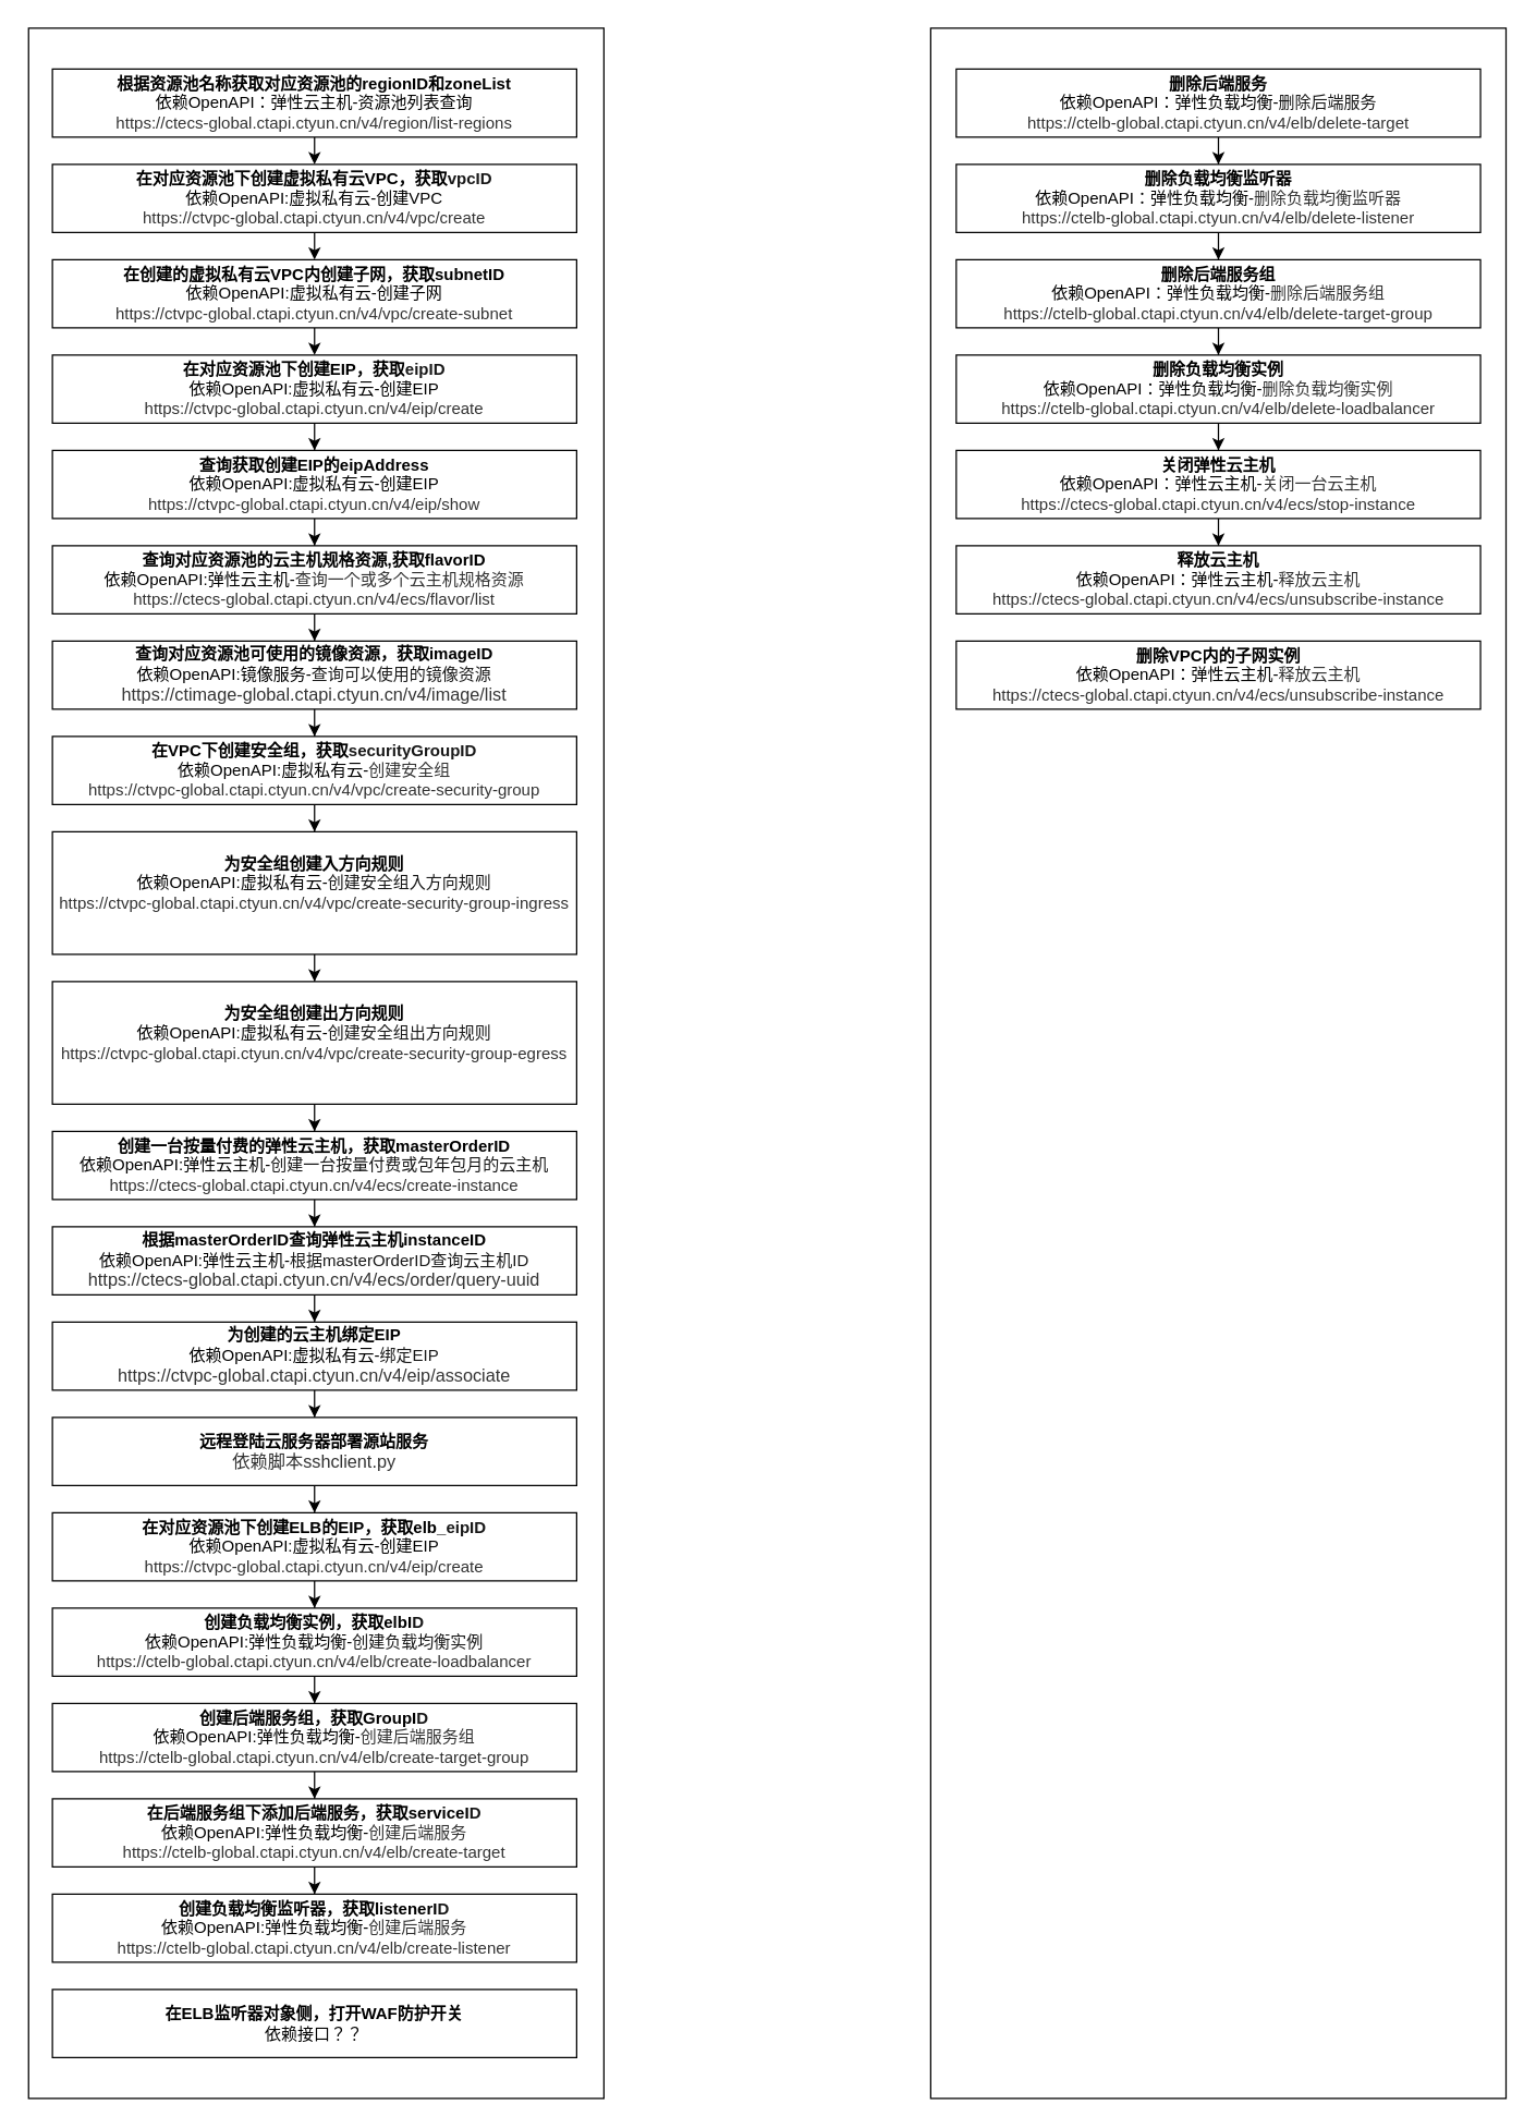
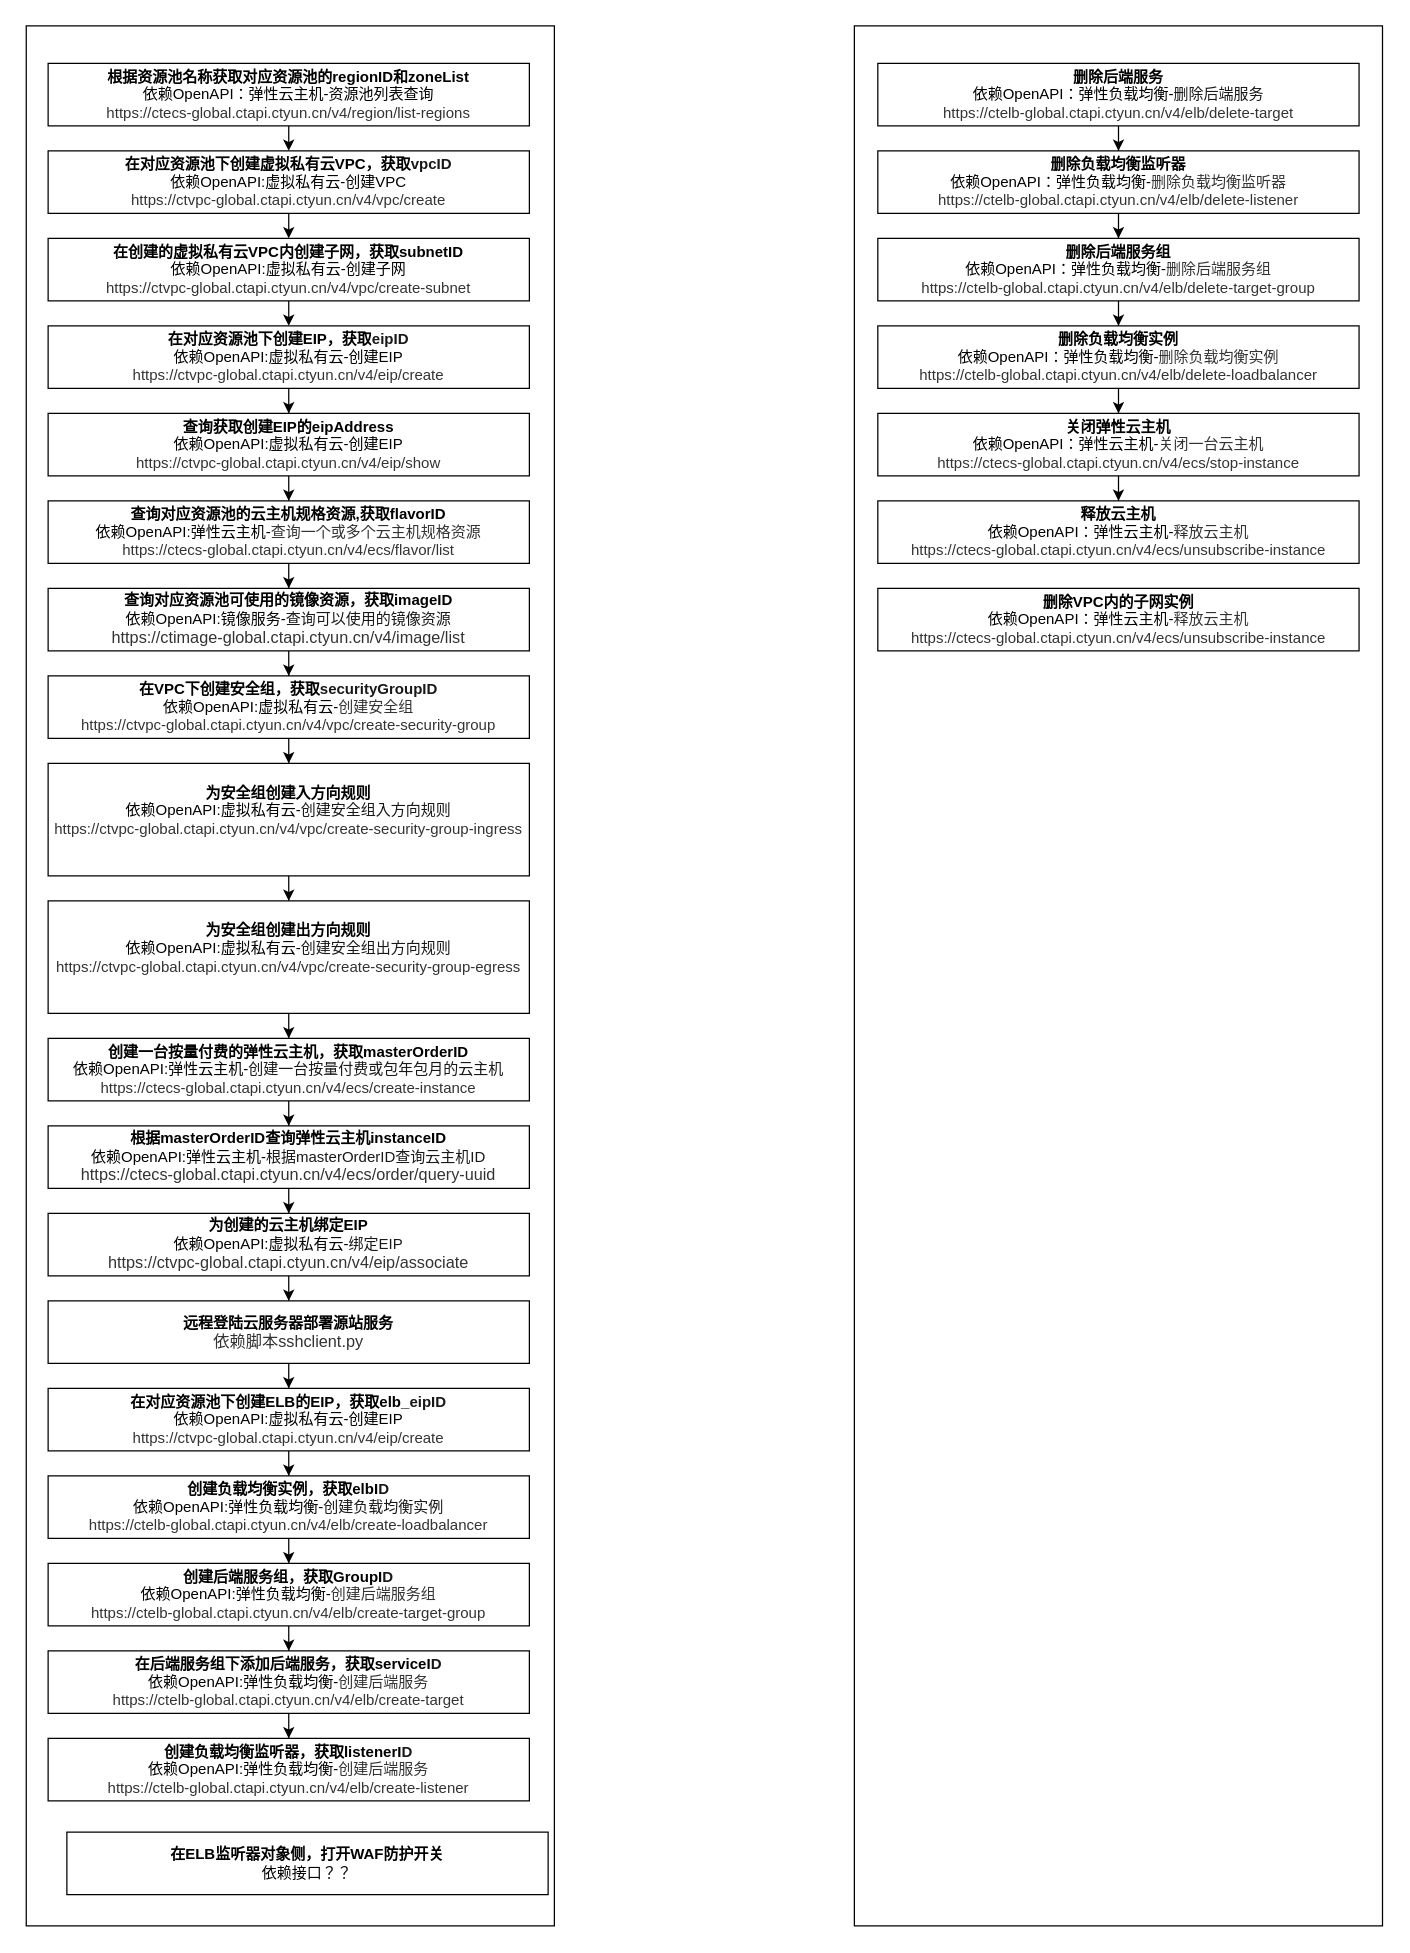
- <mxCell id="40" value="&lt;b&gt;在ELB监听器对象侧，打开WAF防护开关&lt;/b&gt;&lt;br&gt;&lt;div&gt;依赖接口？？&lt;/div&gt;" style="rounded=0;whiteSpace=wrap;html=1;" vertex="1" parent="1"><mxGeometry x="38" y="1460" width="385" height="50" as="geometry" /></mxCell>
+ <mxCell id="40" value="&lt;b&gt;在ELB监听器对象侧，打开WAF防护开关&lt;/b&gt;&lt;br&gt;&lt;div&gt;依赖接口？？&lt;/div&gt;" style="rounded=0;whiteSpace=wrap;html=1;" vertex="1" parent="1"><mxGeometry x="53" y="1465" width="385" height="50" as="geometry" /></mxCell>
